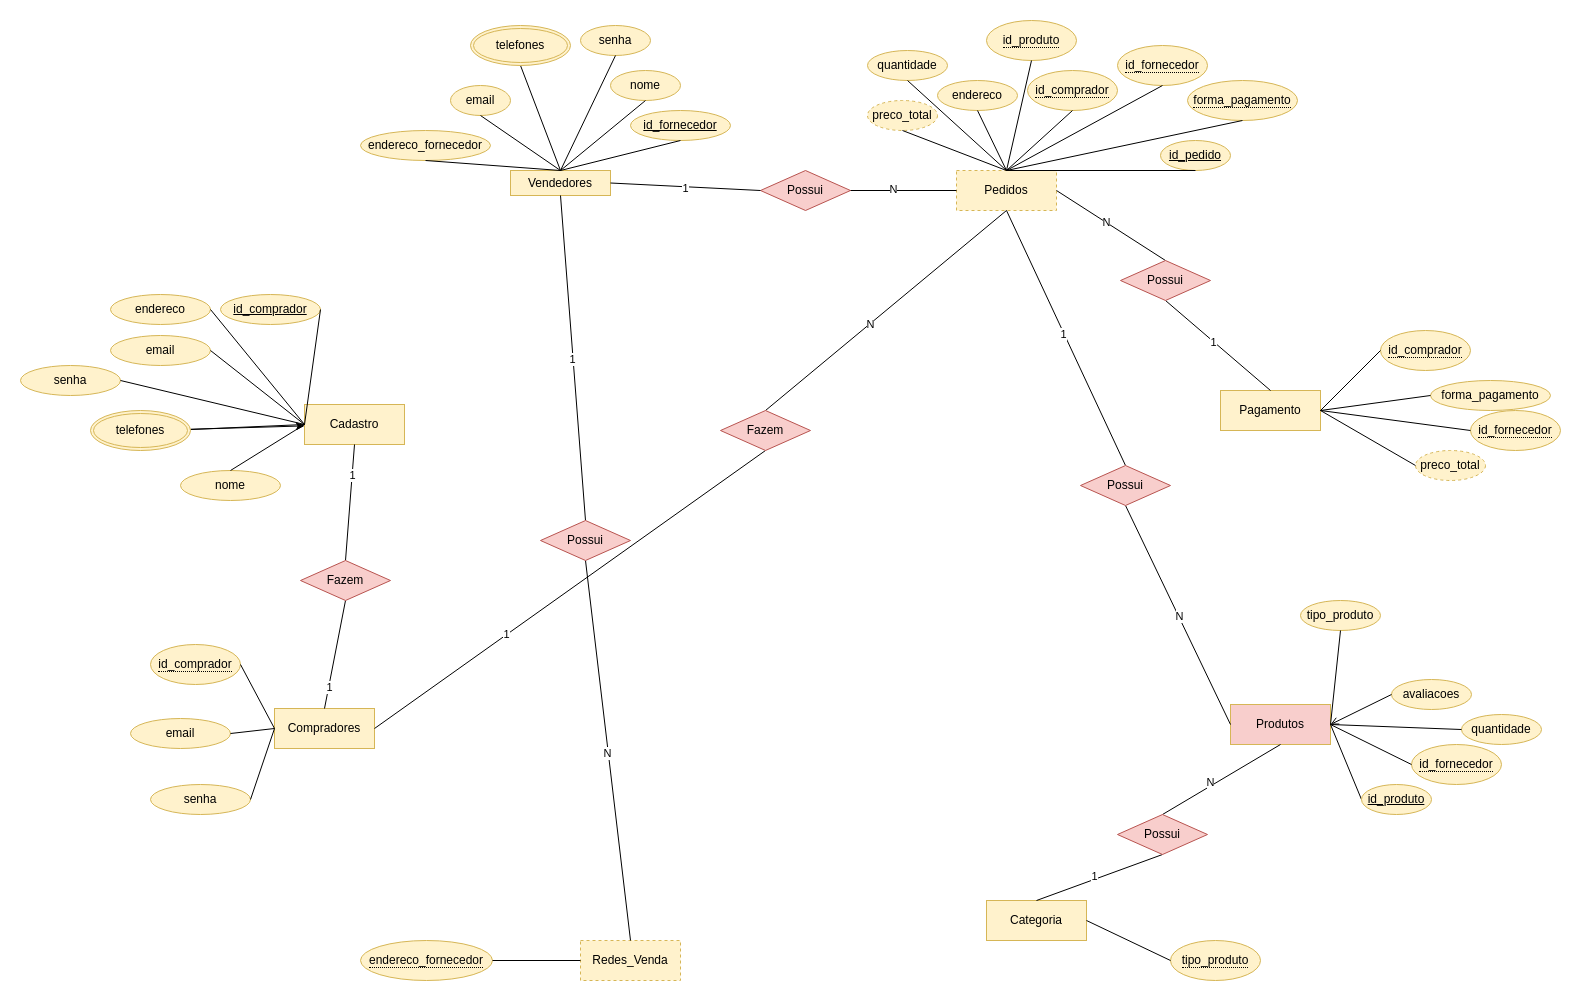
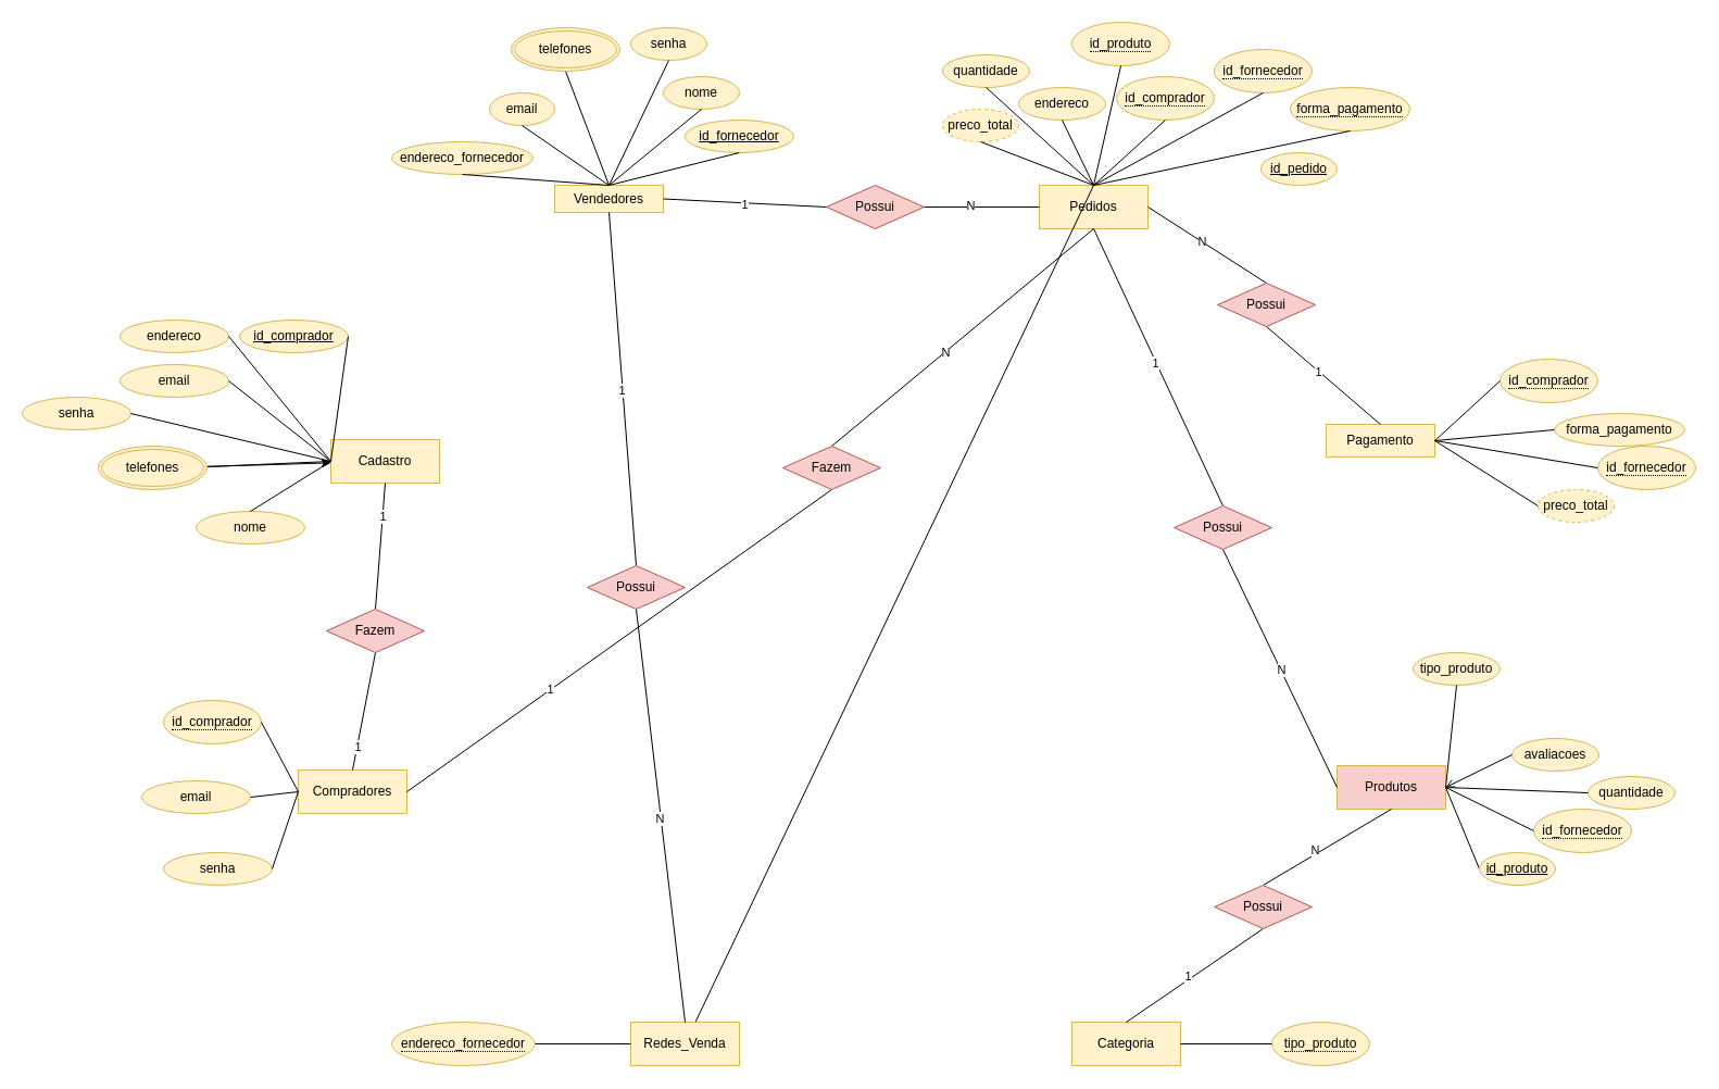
- <mxCell id="34" style="edgeStyle=none;rounded=0;orthogonalLoop=1;jettySize=auto;html=1;exitX=0.5;exitY=0;exitDx=0;exitDy=0;entryX=0.5;entryY=1;entryDx=0;entryDy=0;endArrow=none;endFill=0;" edge="1" parent="1" source="3" target="33"><mxGeometry relative="1" as="geometry"><mxPoint x="1056" y="340" as="sourcePoint" /><mxPoint x="976" y="270" as="targetPoint" /></mxGeometry></mxCell>
+ <mxCell id="34" style="edgeStyle=none;rounded=0;orthogonalLoop=1;jettySize=auto;html=1;exitX=0.5;exitY=0;exitDx=0;exitDy=0;endArrow=none;endFill=0;" edge="1" parent="1" source="3" target="71"><mxGeometry relative="1" as="geometry"><mxPoint x="1056" y="340" as="sourcePoint" /><mxPoint x="976" y="270" as="targetPoint" /></mxGeometry></mxCell>
- <mxCell id="3" value="Pedidos" style="whiteSpace=wrap;html=1;align=center;fillColor=#fff2cc;strokeColor=#d6b656;dashed=1;" vertex="1" parent="1"><mxGeometry x="956" y="170" width="100" height="40" as="geometry" /></mxCell>
+ <mxCell id="3" value="Pedidos" style="whiteSpace=wrap;html=1;align=center;fillColor=#fff2cc;strokeColor=#d6b656;" vertex="1" parent="1"><mxGeometry x="956" y="170" width="100" height="40" as="geometry" /></mxCell>
- <mxCell id="24" value="Pagamento" style="whiteSpace=wrap;html=1;align=center;fillColor=#fff2cc;strokeColor=#d6b656;" vertex="1" parent="1"><mxGeometry x="1220" y="390" width="100" height="40" as="geometry" /></mxCell>
+ <mxCell id="24" value="Pagamento" style="whiteSpace=wrap;html=1;align=center;fillColor=#fff2cc;strokeColor=#d6b656;" vertex="1" parent="1"><mxGeometry x="1220" y="390" width="100" height="30" as="geometry" /></mxCell>
- <mxCell id="66" value="Categoria" style="whiteSpace=wrap;html=1;align=center;fillColor=#fff2cc;strokeColor=#d6b656;" vertex="1" parent="1"><mxGeometry x="986" y="900" width="100" height="40" as="geometry" /></mxCell>
+ <mxCell id="66" value="Categoria" style="whiteSpace=wrap;html=1;align=center;fillColor=#fff2cc;strokeColor=#d6b656;" vertex="1" parent="1"><mxGeometry x="986" y="940" width="100" height="40" as="geometry" /></mxCell>
- <mxCell id="71" value="Redes_Venda" style="whiteSpace=wrap;html=1;align=center;fillColor=#fff2cc;strokeColor=#d6b656;dashed=1;" vertex="1" parent="1"><mxGeometry x="580" y="940" width="100" height="40" as="geometry" /></mxCell>
+ <mxCell id="71" value="Redes_Venda" style="whiteSpace=wrap;html=1;align=center;fillColor=#fff2cc;strokeColor=#d6b656;" vertex="1" parent="1"><mxGeometry x="580" y="940" width="100" height="40" as="geometry" /></mxCell>
